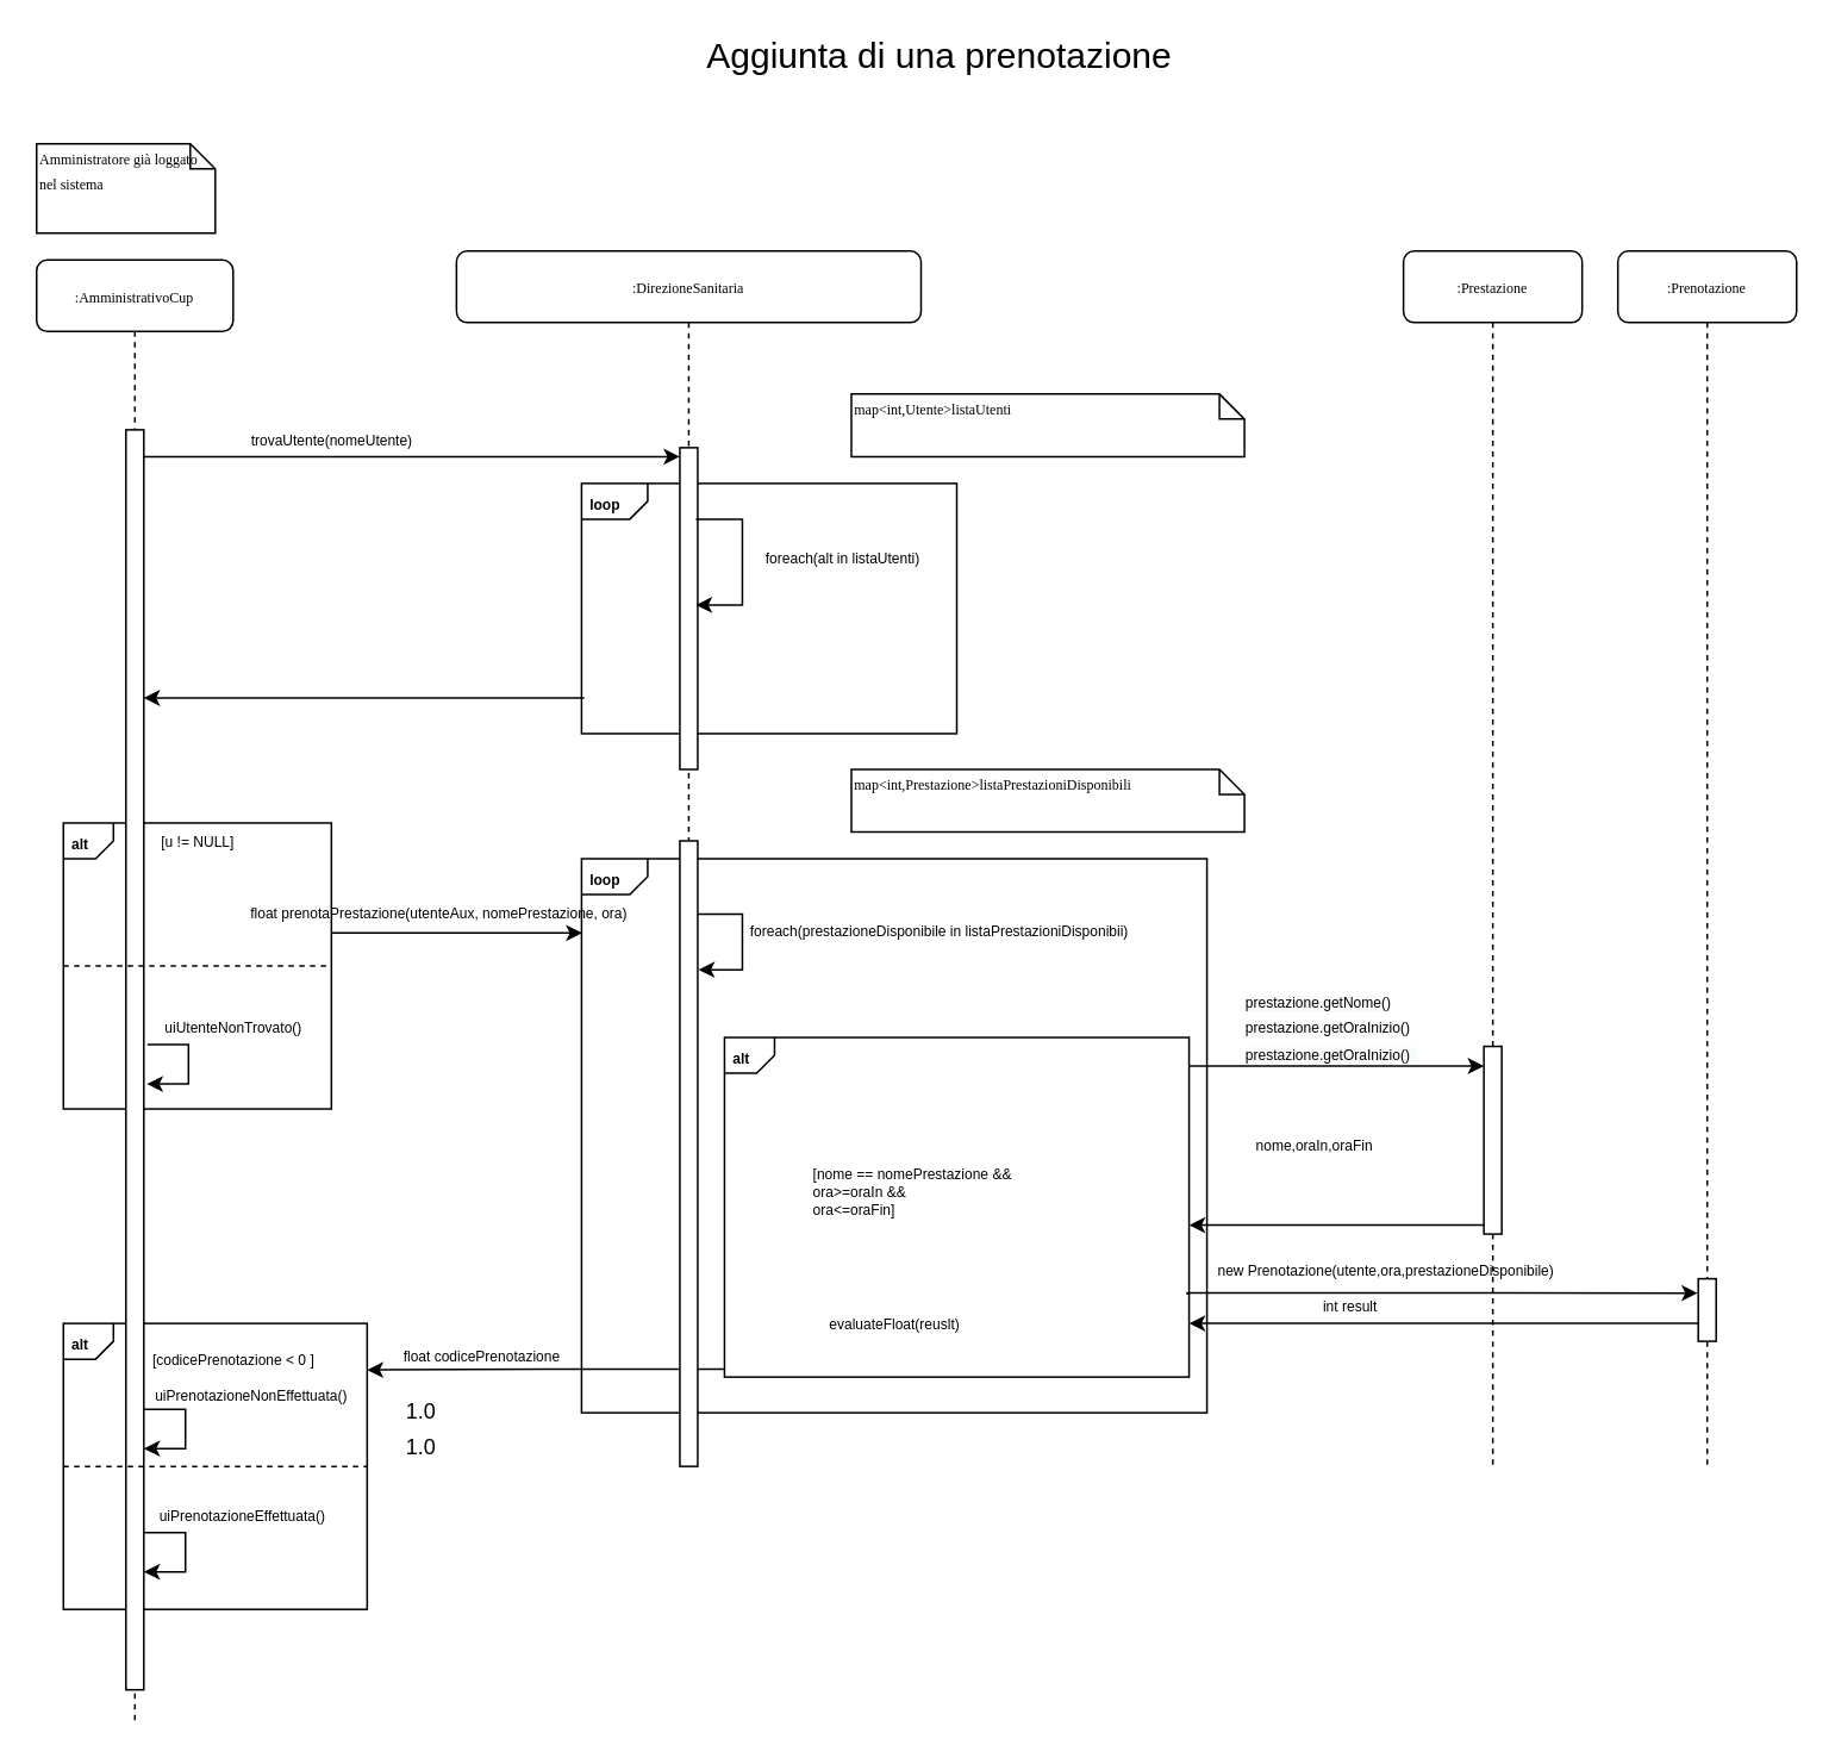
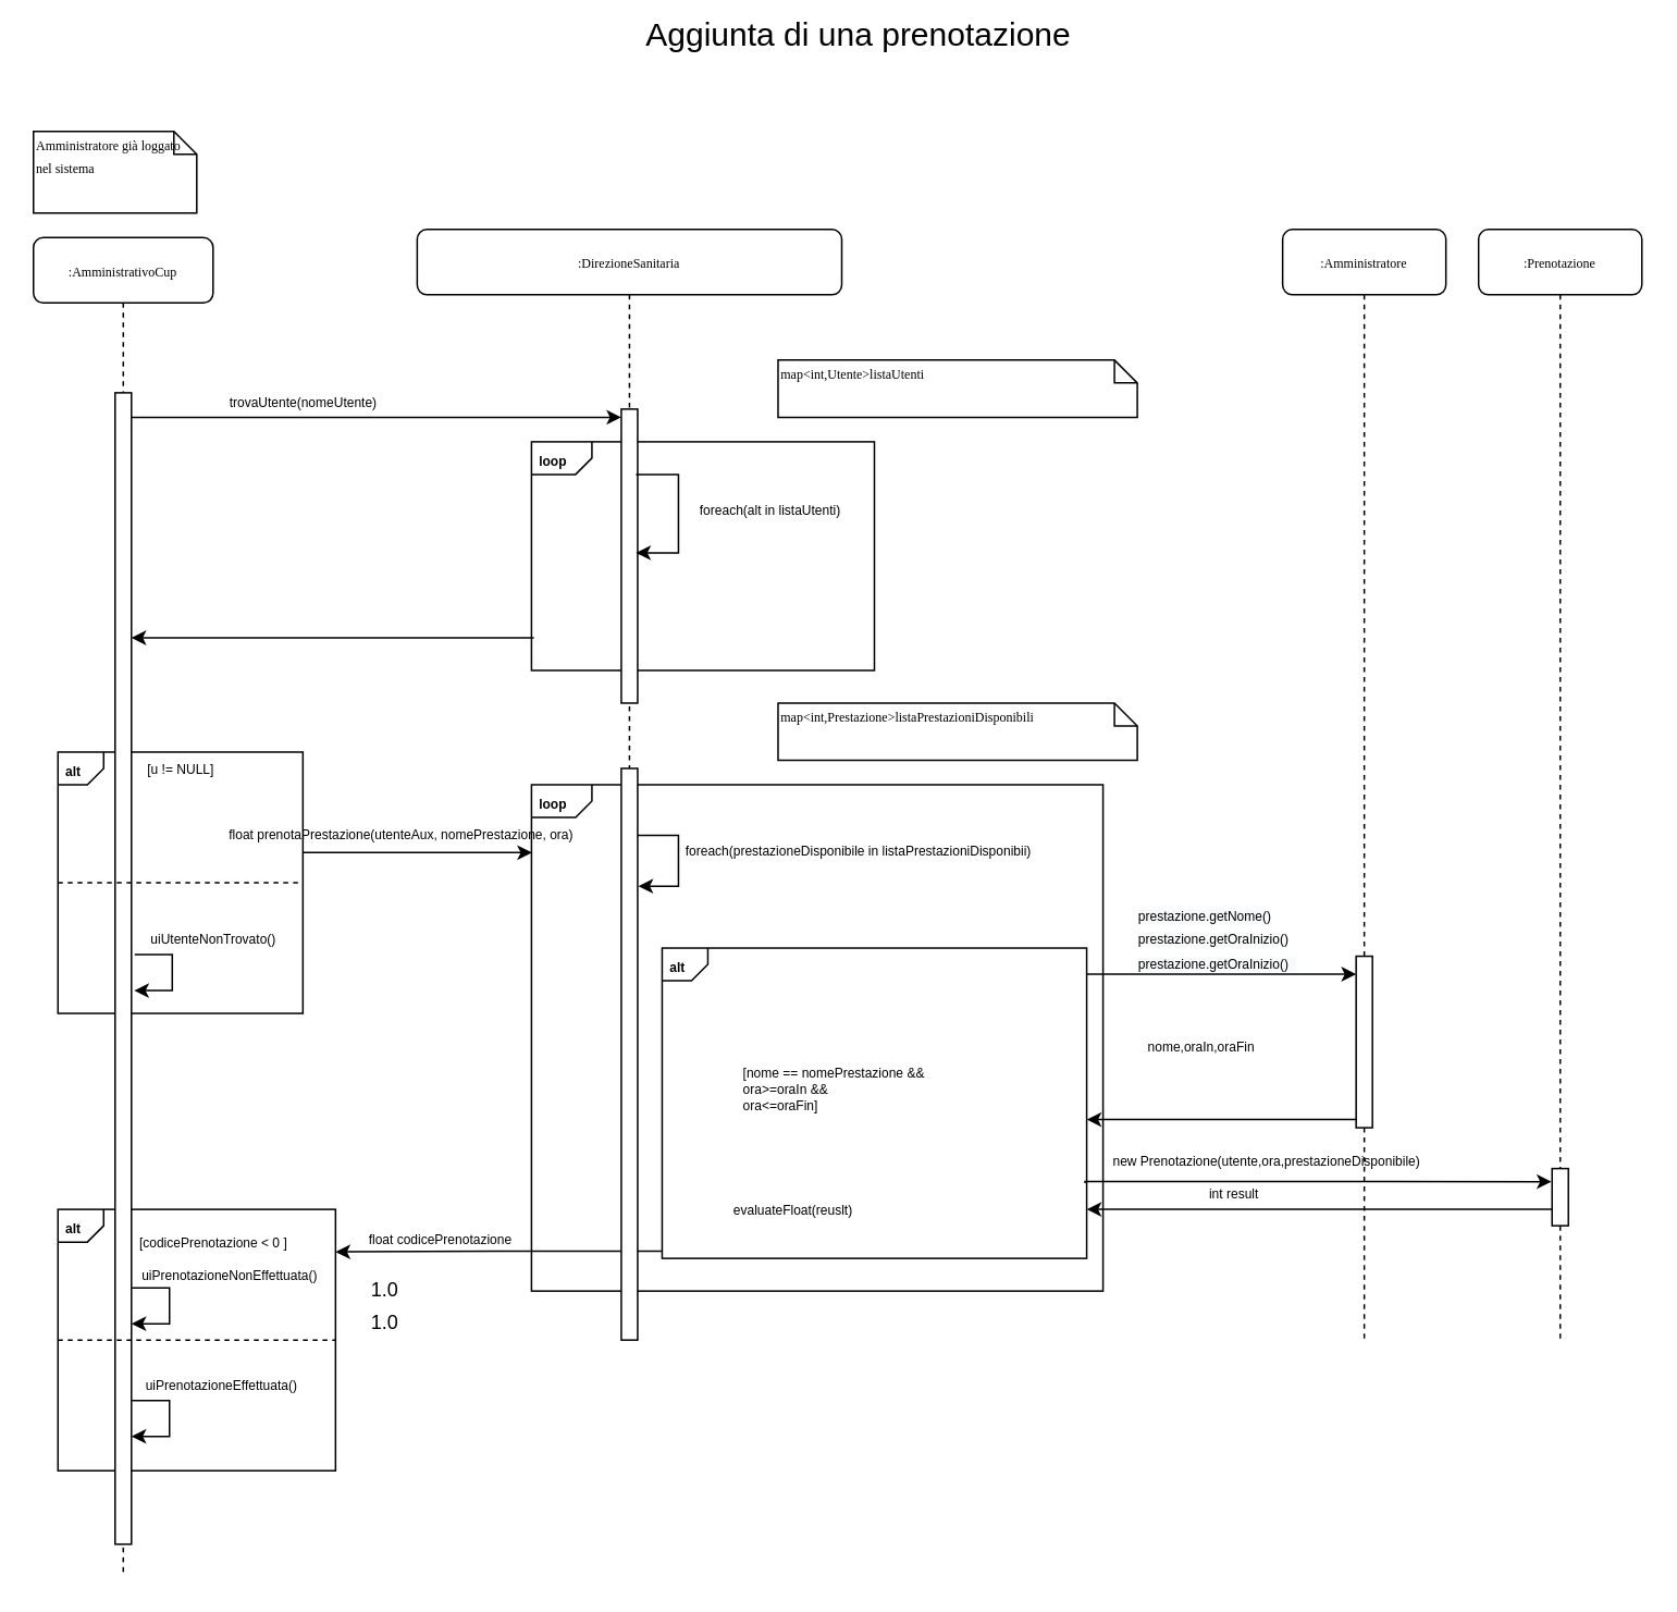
- <mxCell id="18" value="&lt;font style=&quot;font-size: 20px&quot;&gt;Aggiunta di una prenotazione&lt;/font&gt;" style="text;html=1;align=center;verticalAlign=middle;resizable=0;points=[];autosize=1;strokeColor=none;" vertex="1" parent="1"><mxGeometry x="385" y="20" width="280" height="20" as="geometry" /></mxCell>
+ <mxCell id="18" value="&lt;font style=&quot;font-size: 20px&quot;&gt;Aggiunta di una prenotazione&lt;/font&gt;" style="text;html=1;align=center;verticalAlign=middle;resizable=0;points=[];autosize=1;strokeColor=none;" vertex="1" parent="1"><mxGeometry x="385" y="10" width="280" height="20" as="geometry" /></mxCell>
- <mxCell id="12" value="&lt;font style=&quot;font-size: 8px&quot;&gt;:Prestazione&lt;/font&gt;" style="shape=umlLifeline;perimeter=lifelinePerimeter;whiteSpace=wrap;html=1;container=1;collapsible=0;recursiveResize=0;outlineConnect=0;rounded=1;shadow=0;comic=0;labelBackgroundColor=none;strokeWidth=1;fontFamily=Verdana;fontSize=12;align=center;size=40;" parent="1" vertex="1"><mxGeometry x="785" y="140" width="100" height="680" as="geometry" /></mxCell>
+ <mxCell id="12" value="&lt;font style=&quot;font-size: 8px&quot;&gt;:Amministratore&lt;/font&gt;" style="shape=umlLifeline;perimeter=lifelinePerimeter;whiteSpace=wrap;html=1;container=1;collapsible=0;recursiveResize=0;outlineConnect=0;rounded=1;shadow=0;comic=0;labelBackgroundColor=none;strokeWidth=1;fontFamily=Verdana;fontSize=12;align=center;size=40;" parent="1" vertex="1"><mxGeometry x="785" y="140" width="100" height="680" as="geometry" /></mxCell>
- <mxCell id="47" value="&lt;font style=&quot;font-size: 8px&quot;&gt;evaluateFloat(reuslt)&lt;/font&gt;" style="text;html=1;align=center;verticalAlign=middle;resizable=0;points=[];autosize=1;strokeColor=none;" vertex="1" parent="1"><mxGeometry x="455" y="730" width="90" height="20" as="geometry" /></mxCell>
+ <mxCell id="47" value="&lt;font style=&quot;font-size: 8px&quot;&gt;evaluateFloat(reuslt)&lt;/font&gt;" style="text;html=1;align=center;verticalAlign=middle;resizable=0;points=[];autosize=1;strokeColor=none;" vertex="1" parent="1"><mxGeometry x="440" y="730" width="90" height="20" as="geometry" /></mxCell>
